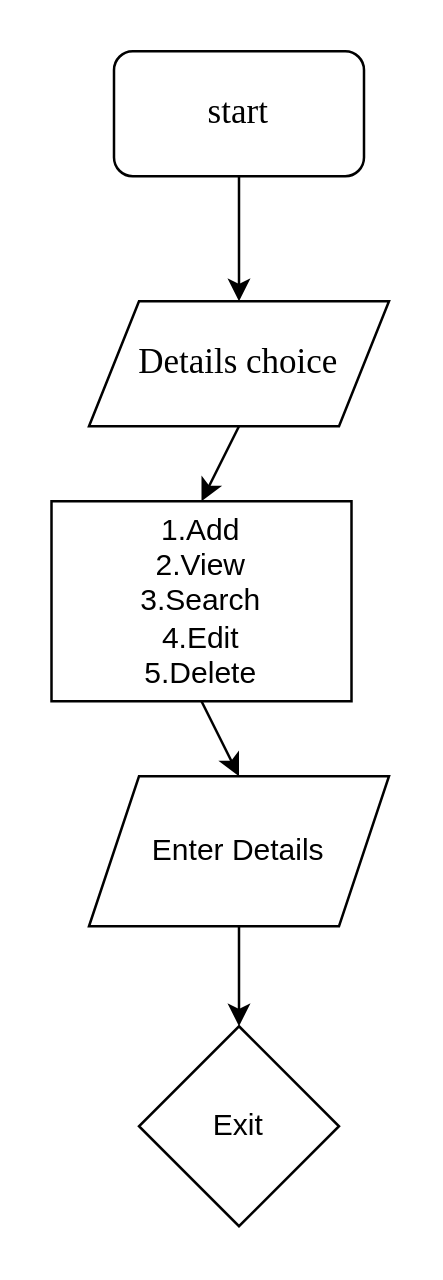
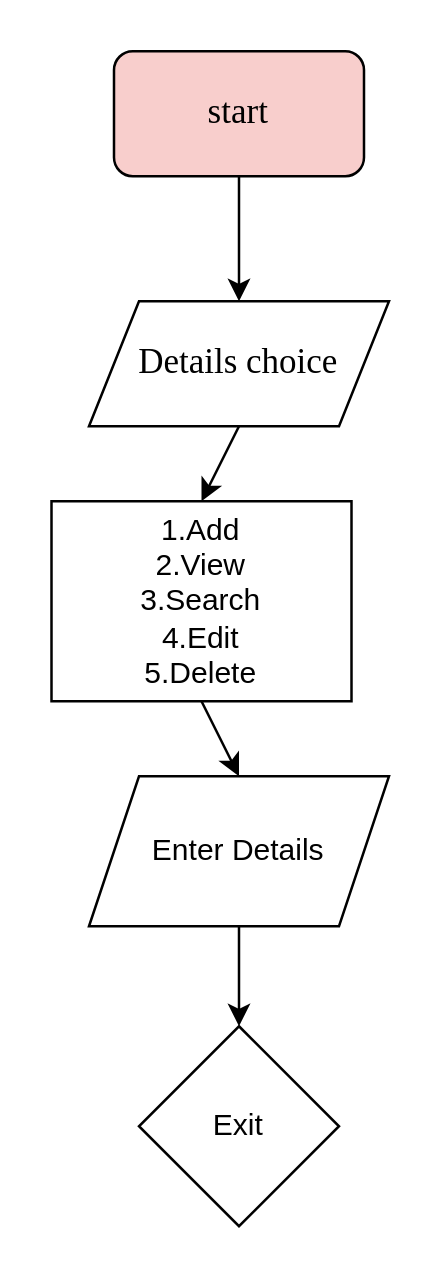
- <mxCell id="2" value="&lt;font style=&quot;font-size: 14px&quot; face=&quot;Times New Roman&quot;&gt;start&lt;/font&gt;" style="rounded=1;whiteSpace=wrap;html=1;" vertex="1" parent="1"><mxGeometry x="45" y="20" width="100" height="50" as="geometry" /></mxCell>
+ <mxCell id="2" value="&lt;font style=&quot;font-size: 14px&quot; face=&quot;Times New Roman&quot;&gt;start&lt;/font&gt;" style="rounded=1;whiteSpace=wrap;html=1;fillColor=#f8cecc;" vertex="1" parent="1"><mxGeometry x="45" y="20" width="100" height="50" as="geometry" /></mxCell>
